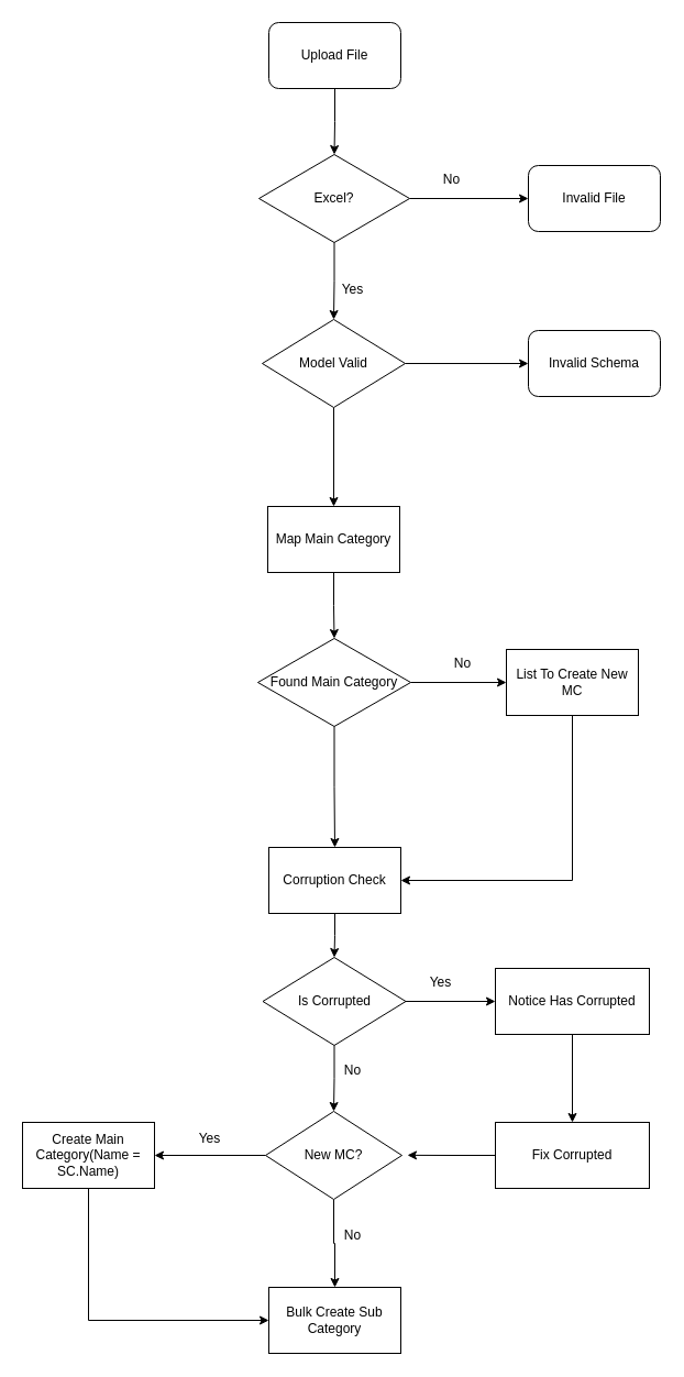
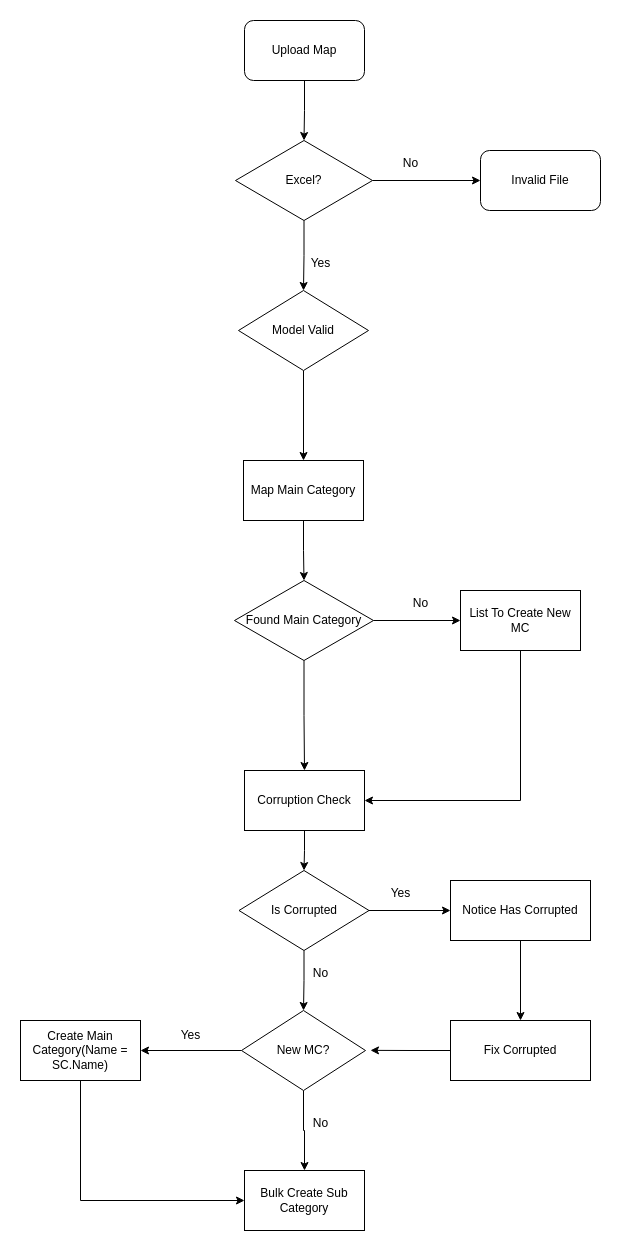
- <mxCell id="3" value="Upload File" style="rounded=1;whiteSpace=wrap;html=1;" vertex="1" parent="1"><mxGeometry x="244" y="20" width="120" height="60" as="geometry" /></mxCell>
+ <mxCell id="3" value="Upload Map" style="rounded=1;whiteSpace=wrap;html=1;" vertex="1" parent="1"><mxGeometry x="244" y="20" width="120" height="60" as="geometry" /></mxCell>
- <mxCell id="9" style="edgeStyle=orthogonalEdgeStyle;rounded=0;orthogonalLoop=1;jettySize=auto;html=1;exitX=1;exitY=0.5;exitDx=0;exitDy=0;entryX=0;entryY=0.5;entryDx=0;entryDy=0;" edge="1" parent="1" source="11" target="13"><mxGeometry relative="1" as="geometry" /></mxCell>
- <mxCell id="13" value="Invalid Schema" style="rounded=1;whiteSpace=wrap;html=1;" vertex="1" parent="1"><mxGeometry x="480" y="300" width="120" height="60" as="geometry" /></mxCell>
